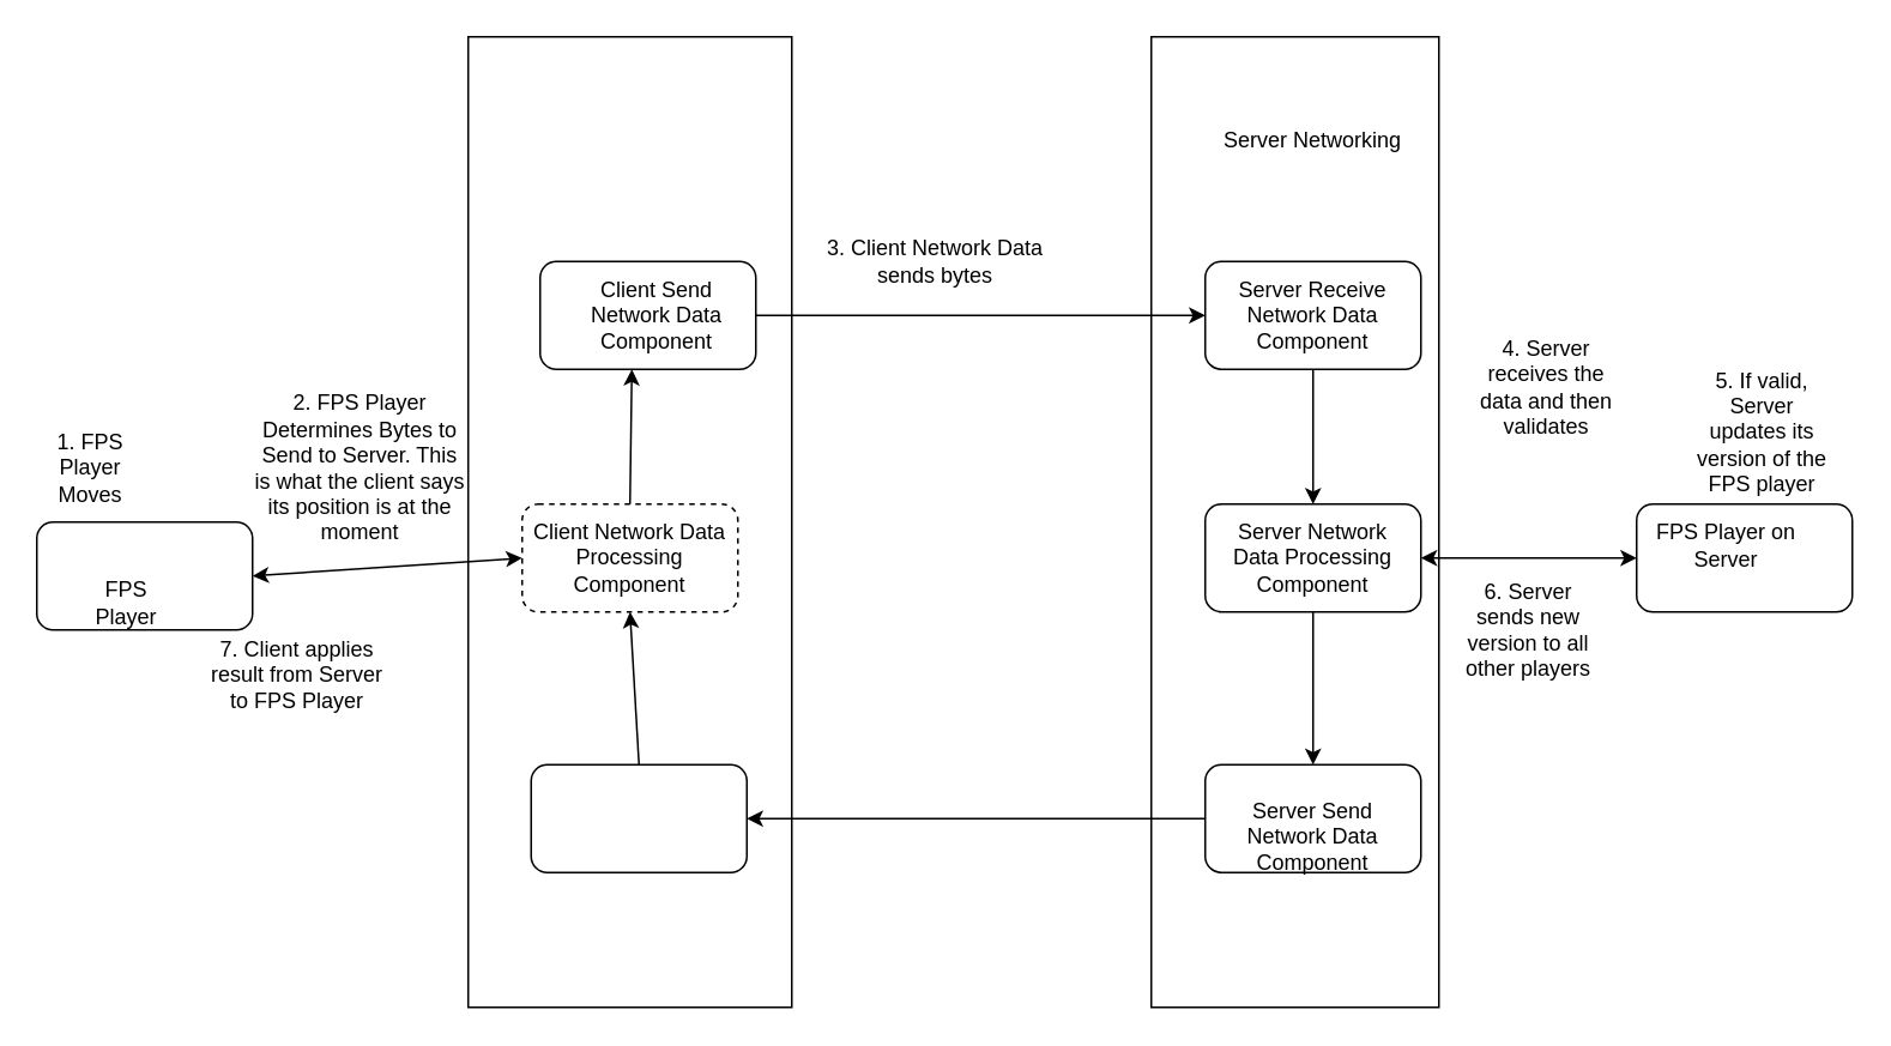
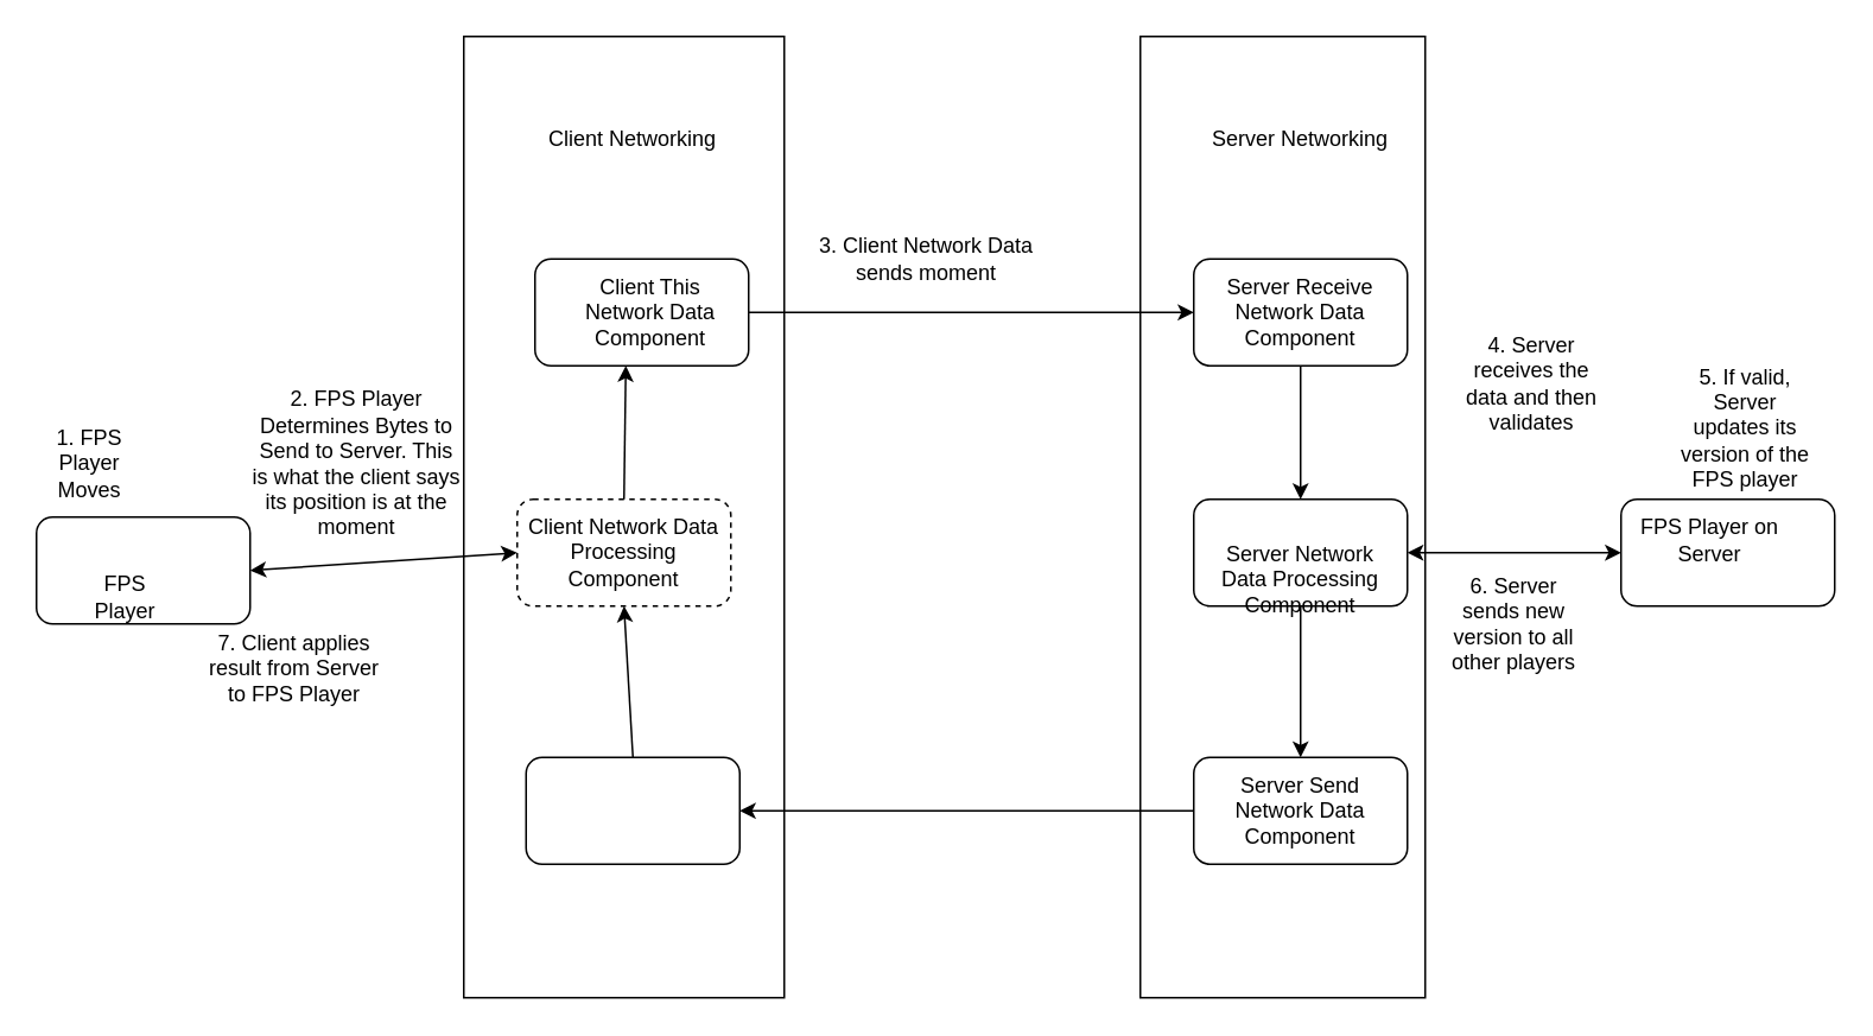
+ <mxCell id="13" value="Client Networking" style="text;html=1;strokeColor=none;fillColor=none;align=center;verticalAlign=middle;whiteSpace=wrap;rounded=0;" parent="1" vertex="1"><mxGeometry x="290" y="68" width="130" height="20" as="geometry" /></mxCell>
- <mxCell id="8" value="3. Client Network Data sends bytes" style="text;html=1;strokeColor=none;fillColor=none;align=center;verticalAlign=middle;whiteSpace=wrap;rounded=0;" parent="1" vertex="1"><mxGeometry x="450" y="120" width="140" height="50" as="geometry" /></mxCell>
+ <mxCell id="8" value="3. Client Network Data sends moment" style="text;html=1;strokeColor=none;fillColor=none;align=center;verticalAlign=middle;whiteSpace=wrap;rounded=0;" parent="1" vertex="1"><mxGeometry x="450" y="120" width="140" height="50" as="geometry" /></mxCell>
- <mxCell id="7" value="Client Send Network Data Component" style="text;html=1;strokeColor=none;fillColor=none;align=center;verticalAlign=middle;whiteSpace=wrap;rounded=0;" parent="1" vertex="1"><mxGeometry x="320" y="165" width="90" height="20" as="geometry" /></mxCell>
+ <mxCell id="7" value="Client This Network Data Component" style="text;html=1;strokeColor=none;fillColor=none;align=center;verticalAlign=middle;whiteSpace=wrap;rounded=0;" parent="1" vertex="1"><mxGeometry x="320" y="165" width="90" height="20" as="geometry" /></mxCell>
- <mxCell id="20" value="Server Network Data Processing Component" style="text;html=1;strokeColor=none;fillColor=none;align=center;verticalAlign=middle;whiteSpace=wrap;rounded=0;" parent="1" vertex="1"><mxGeometry x="675" y="300" width="110" height="20" as="geometry" /></mxCell>
+ <mxCell id="20" value="Server Network Data Processing Component" style="text;html=1;strokeColor=none;fillColor=none;align=center;verticalAlign=middle;whiteSpace=wrap;rounded=0;" parent="1" vertex="1"><mxGeometry x="675" y="315" width="110" height="20" as="geometry" /></mxCell>
- <mxCell id="24" value="Server Send Network Data Component" style="text;html=1;strokeColor=none;fillColor=none;align=center;verticalAlign=middle;whiteSpace=wrap;rounded=0;" parent="1" vertex="1"><mxGeometry x="675" y="455" width="110" height="20" as="geometry" /></mxCell>
+ <mxCell id="24" value="Server Send Network Data Component" style="text;html=1;strokeColor=none;fillColor=none;align=center;verticalAlign=middle;whiteSpace=wrap;rounded=0;" parent="1" vertex="1"><mxGeometry x="675" y="445" width="110" height="20" as="geometry" /></mxCell>
